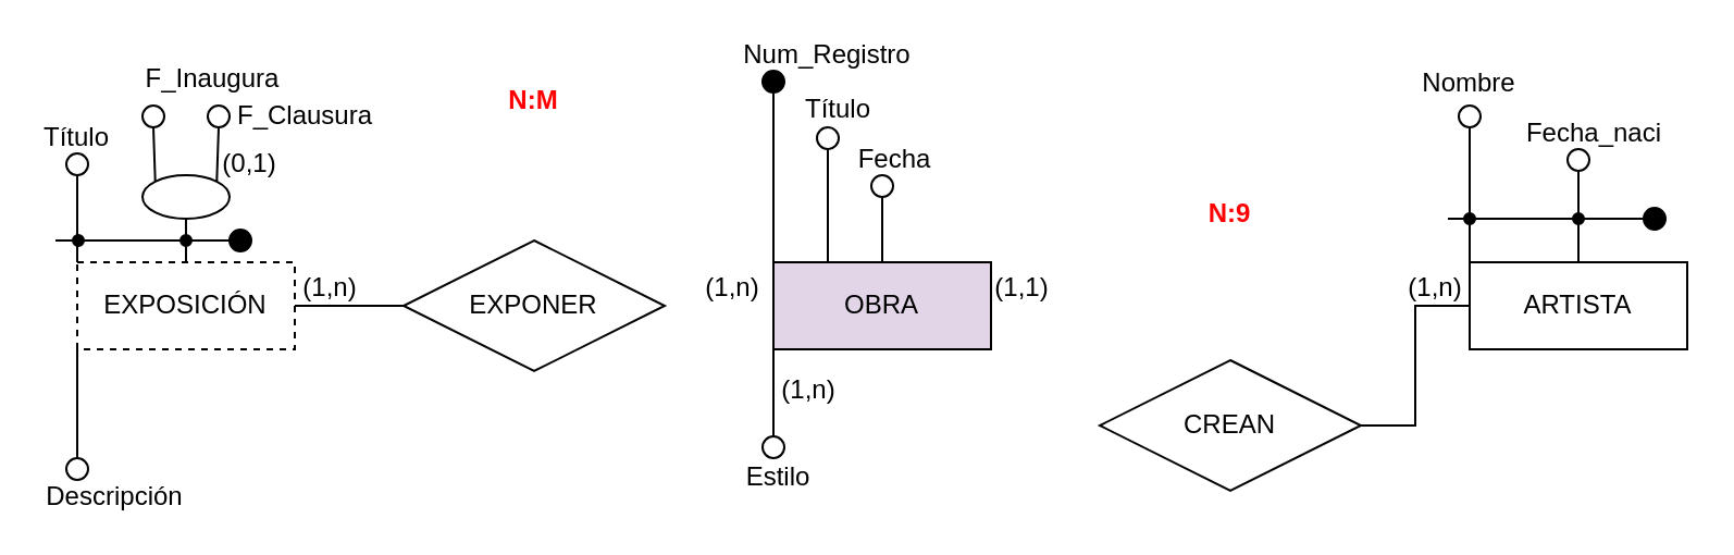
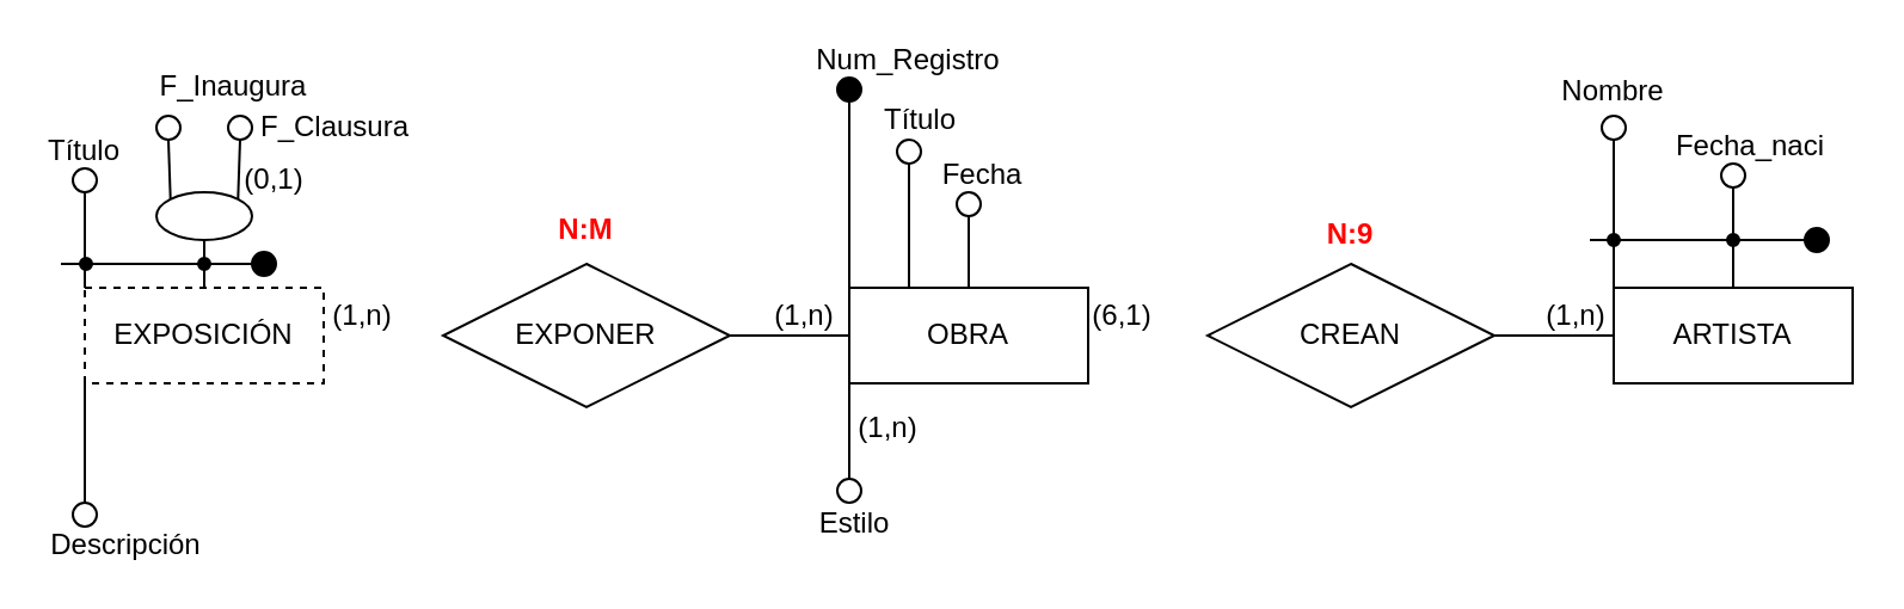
- <mxCell id="58" value="N:M" style="text;html=1;strokeColor=none;fillColor=none;align=center;verticalAlign=middle;whiteSpace=wrap;rounded=0;fontStyle=1;fontColor=#FF0000;" vertex="1" parent="1"><mxGeometry x="230" y="38.5" width="30" height="15" as="geometry" /></mxCell>
+ <mxCell id="58" value="N:M" style="text;html=1;strokeColor=none;fillColor=none;align=center;verticalAlign=middle;whiteSpace=wrap;rounded=0;fontStyle=1;fontColor=#FF0000;" vertex="1" parent="1"><mxGeometry x="230" y="88.5" width="30" height="15" as="geometry" /></mxCell>
- <mxCell id="56" value="(1,1)" style="text;html=1;strokeColor=none;fillColor=none;align=center;verticalAlign=middle;whiteSpace=wrap;rounded=0;" parent="1" vertex="1"><mxGeometry x="457" y="127" width="25" height="10" as="geometry" /></mxCell>
+ <mxCell id="56" value="(6,1)" style="text;html=1;strokeColor=none;fillColor=none;align=center;verticalAlign=middle;whiteSpace=wrap;rounded=0;" parent="1" vertex="1"><mxGeometry x="457" y="127" width="25" height="10" as="geometry" /></mxCell>
- <mxCell id="2" style="edgeStyle=orthogonalEdgeStyle;rounded=0;orthogonalLoop=1;jettySize=auto;html=1;exitX=1;exitY=0.5;exitDx=0;exitDy=0;entryX=0;entryY=0.5;entryDx=0;entryDy=0;endArrow=none;endFill=0;" parent="1" source="6" target="15" edge="1"><mxGeometry relative="1" as="geometry" /></mxCell>
+ <mxCell id="14" style="edgeStyle=orthogonalEdgeStyle;rounded=0;orthogonalLoop=1;jettySize=auto;html=1;exitX=1;exitY=0.5;exitDx=0;exitDy=0;endArrow=none;endFill=0;" parent="1" source="15" target="11" edge="1"><mxGeometry relative="1" as="geometry" /></mxCell>
- <mxCell id="11" value="OBRA" style="whiteSpace=wrap;html=1;align=center;fillColor=#e1d5e7;" parent="1" vertex="1"><mxGeometry x="355" y="120" width="100" height="40" as="geometry" /></mxCell>
+ <mxCell id="11" value="OBRA" style="whiteSpace=wrap;html=1;align=center;" parent="1" vertex="1"><mxGeometry x="355" y="120" width="100" height="40" as="geometry" /></mxCell>
- <mxCell id="17" value="CREAN" style="shape=rhombus;perimeter=rhombusPerimeter;whiteSpace=wrap;html=1;align=center;" parent="1" vertex="1"><mxGeometry x="505" y="165" width="120" height="60" as="geometry" /></mxCell>
+ <mxCell id="17" value="CREAN" style="shape=rhombus;perimeter=rhombusPerimeter;whiteSpace=wrap;html=1;align=center;" parent="1" vertex="1"><mxGeometry x="505" y="110" width="120" height="60" as="geometry" /></mxCell>
